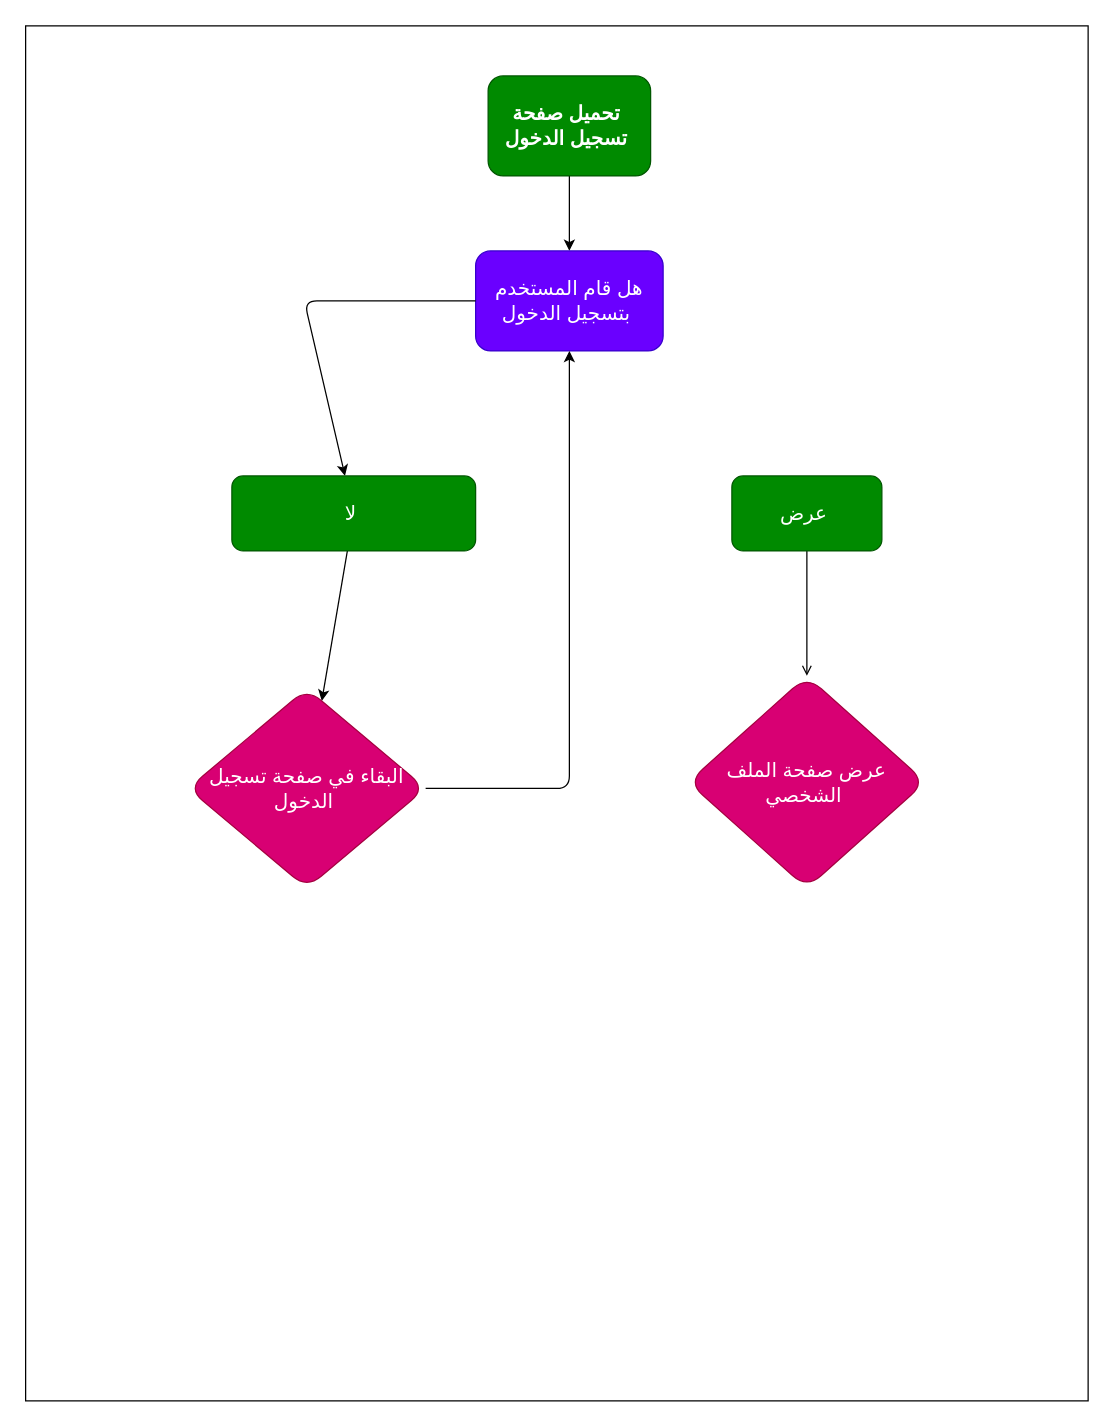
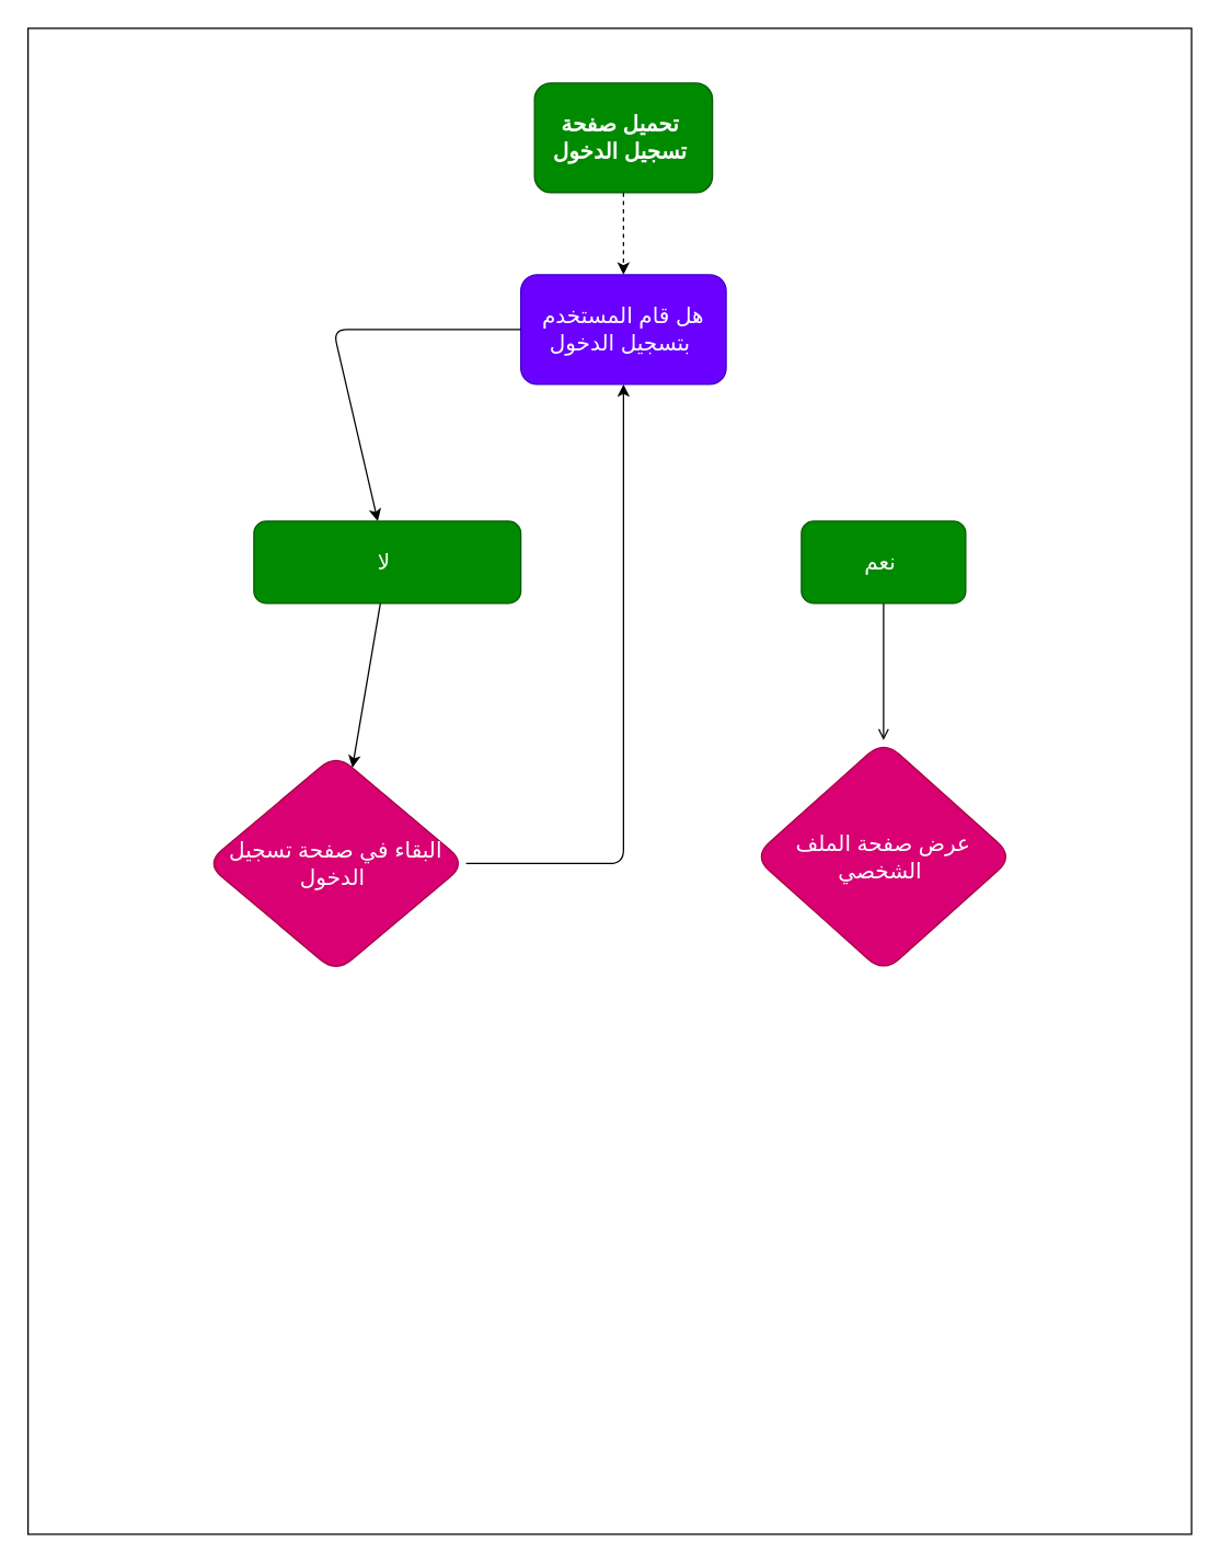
- <mxCell id="3" value="" style="edgeStyle=none;html=1;fontSize=16;" parent="1" source="4" target="5" edge="1"><mxGeometry relative="1" as="geometry" /></mxCell>
+ <mxCell id="3" value="" style="edgeStyle=none;html=1;fontSize=16;dashed=1;" parent="1" source="4" target="5" edge="1"><mxGeometry relative="1" as="geometry" /></mxCell>
- <mxCell id="7" value="عرض&amp;nbsp;" style="whiteSpace=wrap;html=1;fillColor=#008a00;strokeColor=#005700;fontColor=#ffffff;rounded=1;fontSize=16;" parent="1" vertex="1"><mxGeometry x="585" y="380" width="120" height="60" as="geometry" /></mxCell>
+ <mxCell id="7" value="نعم&amp;nbsp;" style="whiteSpace=wrap;html=1;fillColor=#008a00;strokeColor=#005700;fontColor=#ffffff;rounded=1;fontSize=16;" parent="1" vertex="1"><mxGeometry x="585" y="380" width="120" height="60" as="geometry" /></mxCell>
